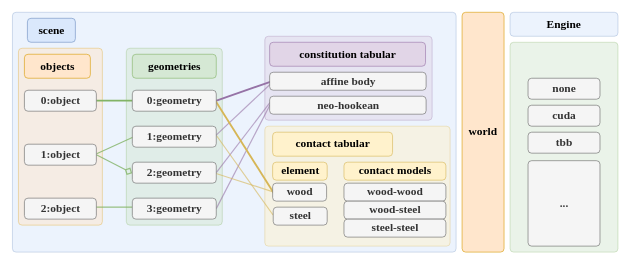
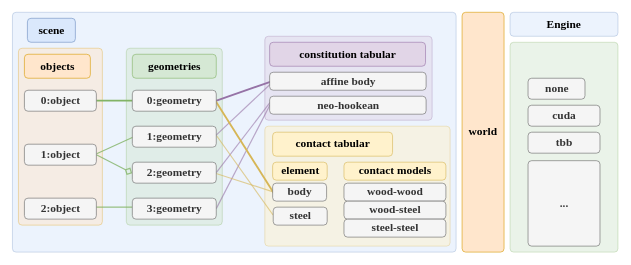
- <mxCell id="41" value="&lt;font face=&quot;Lucida Console&quot;&gt;&lt;span style=&quot;font-size: 19px;&quot;&gt;&lt;b&gt;none&lt;/b&gt;&lt;/span&gt;&lt;/font&gt;" style="text;html=1;align=center;verticalAlign=middle;resizable=1;points=[];autosize=0;strokeColor=#666666;fillColor=#f5f5f5;rounded=1;absoluteArcSize=1;arcSize=12;fontColor=#333333;" vertex="1" parent="1"><mxGeometry x="880" y="130" width="120" height="35" as="geometry" /></mxCell>
+ <mxCell id="41" value="&lt;font face=&quot;Lucida Console&quot;&gt;&lt;span style=&quot;font-size: 19px;&quot;&gt;&lt;b&gt;none&lt;/b&gt;&lt;/span&gt;&lt;/font&gt;" style="text;html=1;align=center;verticalAlign=middle;resizable=1;points=[];autosize=0;strokeColor=#666666;fillColor=#f5f5f5;rounded=1;absoluteArcSize=1;arcSize=12;fontColor=#333333;" vertex="1" parent="1"><mxGeometry x="880" y="130" width="95" height="35" as="geometry" /></mxCell>
- <mxCell id="26" value="&lt;span style=&quot;font-size: 19px;&quot;&gt;&lt;b&gt;&lt;font face=&quot;Lucida Console&quot;&gt;wood&lt;br&gt;&lt;/font&gt;&lt;/b&gt;&lt;/span&gt;" style="text;html=1;align=center;verticalAlign=middle;resizable=1;points=[];autosize=0;strokeColor=#666666;fillColor=#f5f5f5;rounded=1;absoluteArcSize=1;arcSize=12;fontColor=#333333;imageAspect=1;" parent="1" vertex="1"><mxGeometry x="454" y="305" width="90" height="30" as="geometry" /></mxCell>
+ <mxCell id="26" value="&lt;span style=&quot;font-size: 19px;&quot;&gt;&lt;b&gt;&lt;font face=&quot;Lucida Console&quot;&gt;body&lt;br&gt;&lt;/font&gt;&lt;/b&gt;&lt;/span&gt;" style="text;html=1;align=center;verticalAlign=middle;resizable=1;points=[];autosize=0;strokeColor=#666666;fillColor=#f5f5f5;rounded=1;absoluteArcSize=1;arcSize=12;fontColor=#333333;imageAspect=1;" parent="1" vertex="1"><mxGeometry x="454" y="305" width="90" height="30" as="geometry" /></mxCell>
